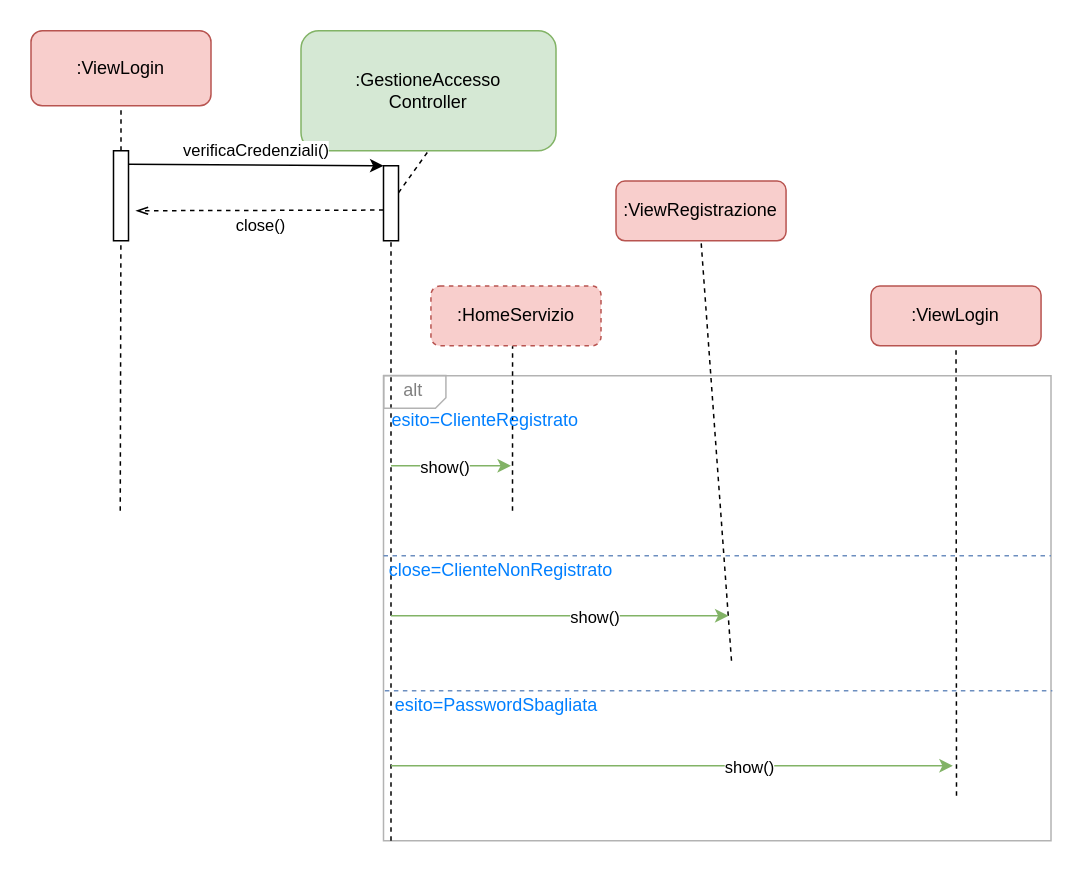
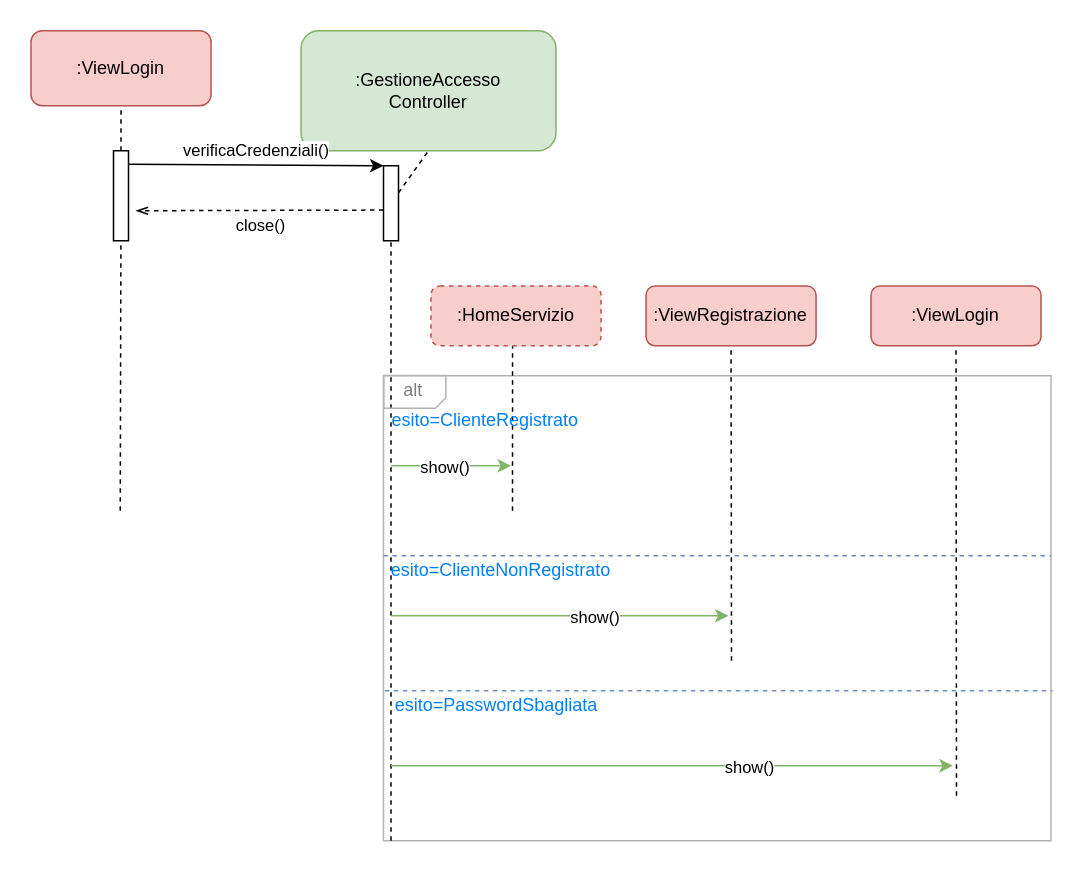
- <mxCell id="17" value=":ViewRegistrazione" style="rounded=1;whiteSpace=wrap;html=1;fillColor=#f8cecc;strokeColor=#b85450;" vertex="1" parent="1"><mxGeometry x="410" y="120.2" width="113.37" height="39.8" as="geometry" /></mxCell>
+ <mxCell id="17" value=":ViewRegistrazione" style="rounded=1;whiteSpace=wrap;html=1;fillColor=#f8cecc;strokeColor=#b85450;" vertex="1" parent="1"><mxGeometry x="430" y="190.2" width="113.37" height="39.8" as="geometry" /></mxCell>
- <mxCell id="27" value="&lt;span style=&quot;color: rgb(0 , 127 , 255)&quot;&gt;close=ClienteNonRegistrato&lt;/span&gt;" style="text;html=1;strokeColor=none;fillColor=none;align=center;verticalAlign=middle;whiteSpace=wrap;rounded=0;" vertex="1" parent="1"><mxGeometry x="255.91" y="370" width="155" height="20" as="geometry" /></mxCell>
+ <mxCell id="27" value="&lt;span style=&quot;color: rgb(0 , 127 , 255)&quot;&gt;esito=ClienteNonRegistrato&lt;/span&gt;" style="text;html=1;strokeColor=none;fillColor=none;align=center;verticalAlign=middle;whiteSpace=wrap;rounded=0;" vertex="1" parent="1"><mxGeometry x="255.91" y="370" width="155" height="20" as="geometry" /></mxCell>
